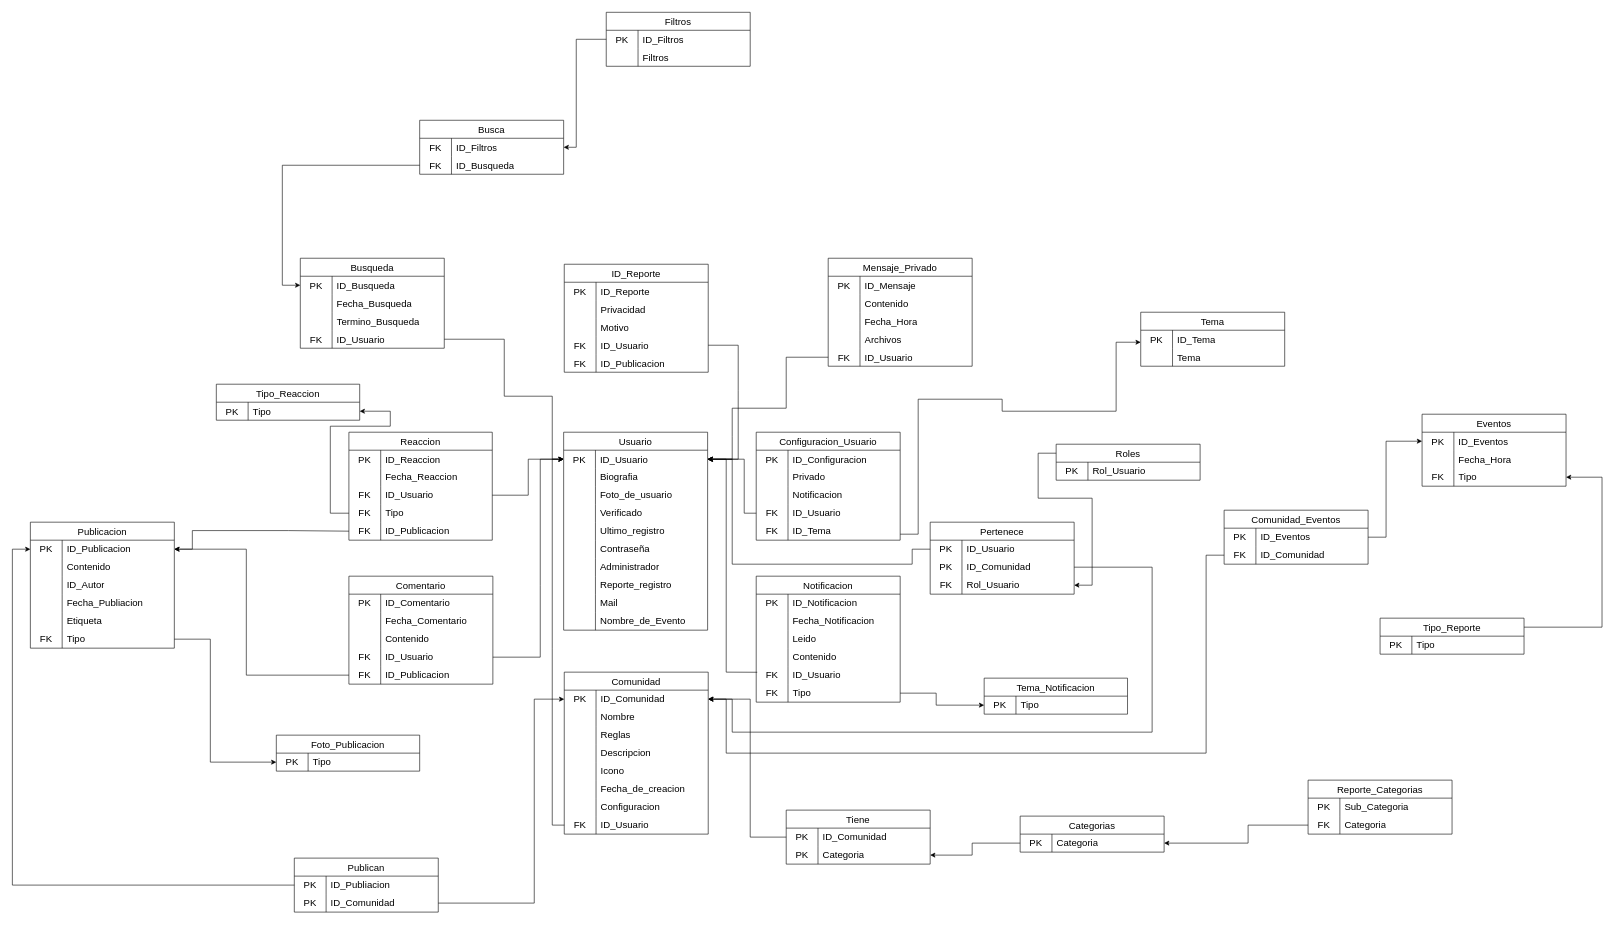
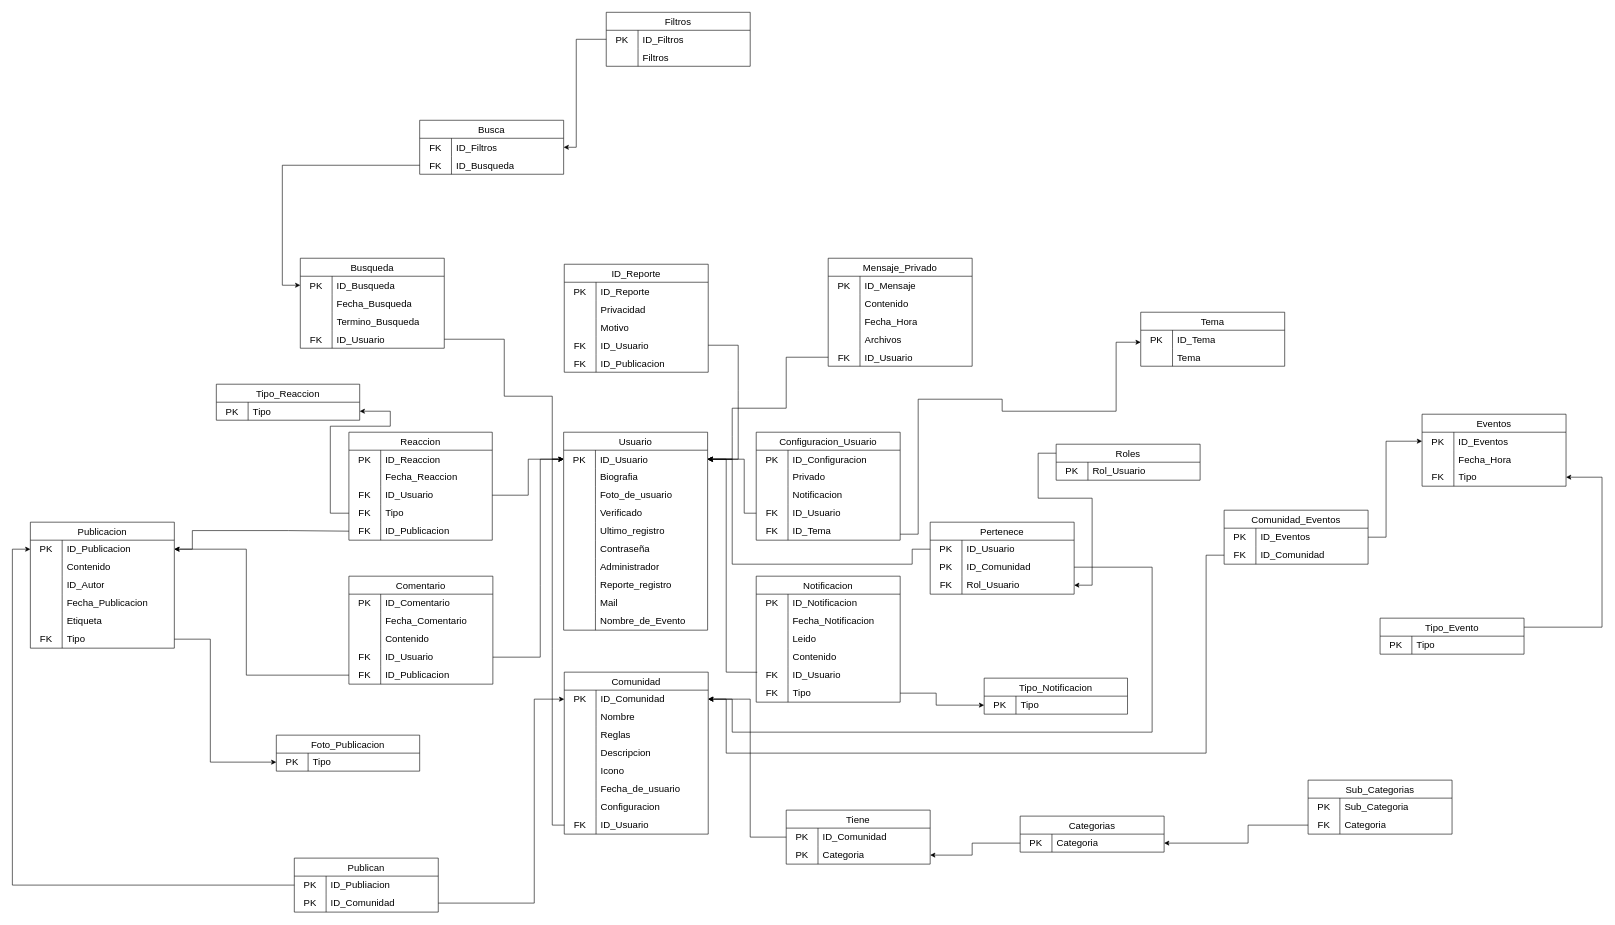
- <mxCell id="214" value="Fecha_Publiacion" style="shape=partialRectangle;html=1;whiteSpace=wrap;connectable=0;fillColor=none;top=0;left=0;bottom=0;right=0;align=left;spacingLeft=6;overflow=hidden;strokeColor=inherit;fontSize=16;" parent="212" vertex="1"><mxGeometry x="53" width="187" height="30" as="geometry"><mxRectangle width="187" height="30" as="alternateBounds" /></mxGeometry></mxCell>
+ <mxCell id="214" value="Fecha_Publicacion" style="shape=partialRectangle;html=1;whiteSpace=wrap;connectable=0;fillColor=none;top=0;left=0;bottom=0;right=0;align=left;spacingLeft=6;overflow=hidden;strokeColor=inherit;fontSize=16;" parent="212" vertex="1"><mxGeometry x="53" width="187" height="30" as="geometry"><mxRectangle width="187" height="30" as="alternateBounds" /></mxGeometry></mxCell>
- <mxCell id="198" value="Tipo_Reporte" style="shape=table;startSize=30;container=1;collapsible=0;childLayout=tableLayout;fixedRows=1;rowLines=0;fontStyle=0;strokeColor=default;fontSize=16;" parent="1" vertex="1"><mxGeometry x="2300" y="1030" width="240" height="60" as="geometry" /></mxCell>
+ <mxCell id="198" value="Tipo_Evento" style="shape=table;startSize=30;container=1;collapsible=0;childLayout=tableLayout;fixedRows=1;rowLines=0;fontStyle=0;strokeColor=default;fontSize=16;" parent="1" vertex="1"><mxGeometry x="2300" y="1030" width="240" height="60" as="geometry" /></mxCell>
- <mxCell id="102" value="Tema_Notificacion" style="shape=table;startSize=30;container=1;collapsible=0;childLayout=tableLayout;fixedRows=1;rowLines=0;fontStyle=0;strokeColor=default;fontSize=16;" parent="1" vertex="1"><mxGeometry x="1640" y="1130" width="239" height="60" as="geometry" /></mxCell>
+ <mxCell id="102" value="Tipo_Notificacion" style="shape=table;startSize=30;container=1;collapsible=0;childLayout=tableLayout;fixedRows=1;rowLines=0;fontStyle=0;strokeColor=default;fontSize=16;" parent="1" vertex="1"><mxGeometry x="1640" y="1130" width="239" height="60" as="geometry" /></mxCell>
- <mxCell id="156" value="Fecha_de_creacion" style="shape=partialRectangle;html=1;whiteSpace=wrap;connectable=0;fillColor=none;top=0;left=0;bottom=0;right=0;align=left;spacingLeft=6;overflow=hidden;strokeColor=inherit;fontSize=16;" parent="154" vertex="1"><mxGeometry x="53" width="187" height="30" as="geometry"><mxRectangle width="187" height="30" as="alternateBounds" /></mxGeometry></mxCell>
+ <mxCell id="156" value="Fecha_de_usuario" style="shape=partialRectangle;html=1;whiteSpace=wrap;connectable=0;fillColor=none;top=0;left=0;bottom=0;right=0;align=left;spacingLeft=6;overflow=hidden;strokeColor=inherit;fontSize=16;" parent="154" vertex="1"><mxGeometry x="53" width="187" height="30" as="geometry"><mxRectangle width="187" height="30" as="alternateBounds" /></mxGeometry></mxCell>
- <mxCell id="174" value="Reporte_Categorias" style="shape=table;startSize=30;container=1;collapsible=0;childLayout=tableLayout;fixedRows=1;rowLines=0;fontStyle=0;strokeColor=default;fontSize=16;" parent="1" vertex="1"><mxGeometry x="2180" y="1300" width="240" height="90" as="geometry" /></mxCell>
+ <mxCell id="174" value="Sub_Categorias" style="shape=table;startSize=30;container=1;collapsible=0;childLayout=tableLayout;fixedRows=1;rowLines=0;fontStyle=0;strokeColor=default;fontSize=16;" parent="1" vertex="1"><mxGeometry x="2180" y="1300" width="240" height="90" as="geometry" /></mxCell>
